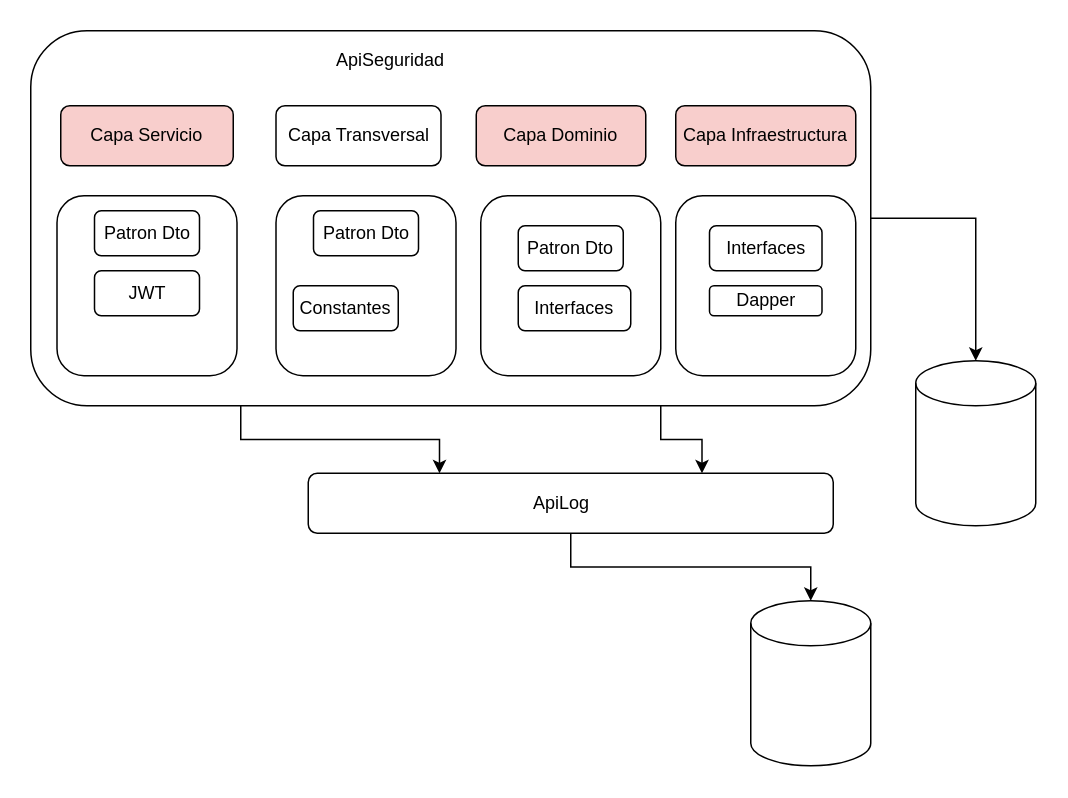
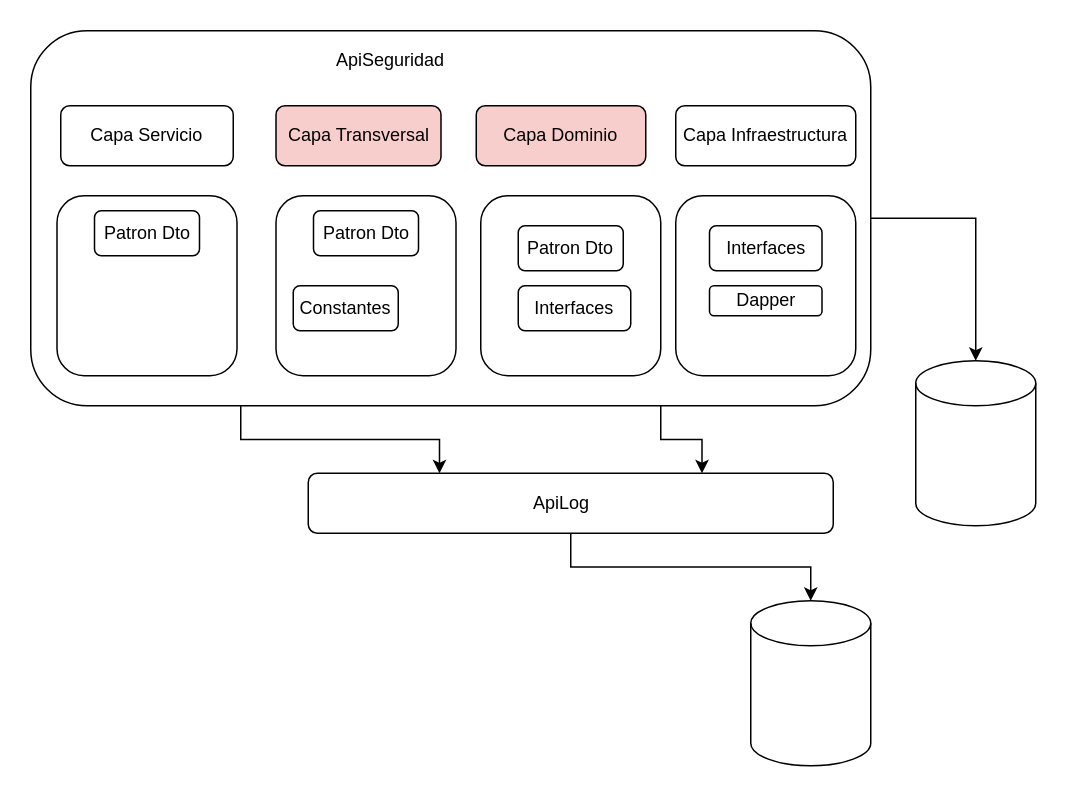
- <mxCell id="12" value="Capa Servicio" style="rounded=1;whiteSpace=wrap;html=1;rotation=0;fillColor=#f8cecc;" vertex="1" parent="1"><mxGeometry x="40" y="70" width="115" height="40" as="geometry" /></mxCell>
+ <mxCell id="12" value="Capa Servicio" style="rounded=1;whiteSpace=wrap;html=1;rotation=0;" vertex="1" parent="1"><mxGeometry x="40" y="70" width="115" height="40" as="geometry" /></mxCell>
- <mxCell id="15" value="Capa Transversal" style="rounded=1;whiteSpace=wrap;html=1;rotation=0;" vertex="1" parent="1"><mxGeometry x="183.5" y="70" width="110" height="40" as="geometry" /></mxCell>
+ <mxCell id="15" value="Capa Transversal" style="rounded=1;whiteSpace=wrap;html=1;rotation=0;fillColor=#f8cecc;" vertex="1" parent="1"><mxGeometry x="183.5" y="70" width="110" height="40" as="geometry" /></mxCell>
- <mxCell id="13" value="Capa Infraestructura" style="rounded=1;whiteSpace=wrap;html=1;rotation=0;fillColor=#f8cecc;" vertex="1" parent="1"><mxGeometry x="450" y="70" width="120" height="40" as="geometry" /></mxCell>
+ <mxCell id="13" value="Capa Infraestructura" style="rounded=1;whiteSpace=wrap;html=1;rotation=0;" vertex="1" parent="1"><mxGeometry x="450" y="70" width="120" height="40" as="geometry" /></mxCell>
- <mxCell id="23" value="JWT" style="rounded=1;whiteSpace=wrap;html=1;" vertex="1" parent="1"><mxGeometry x="62.5" y="180" width="70" height="30" as="geometry" /></mxCell>
